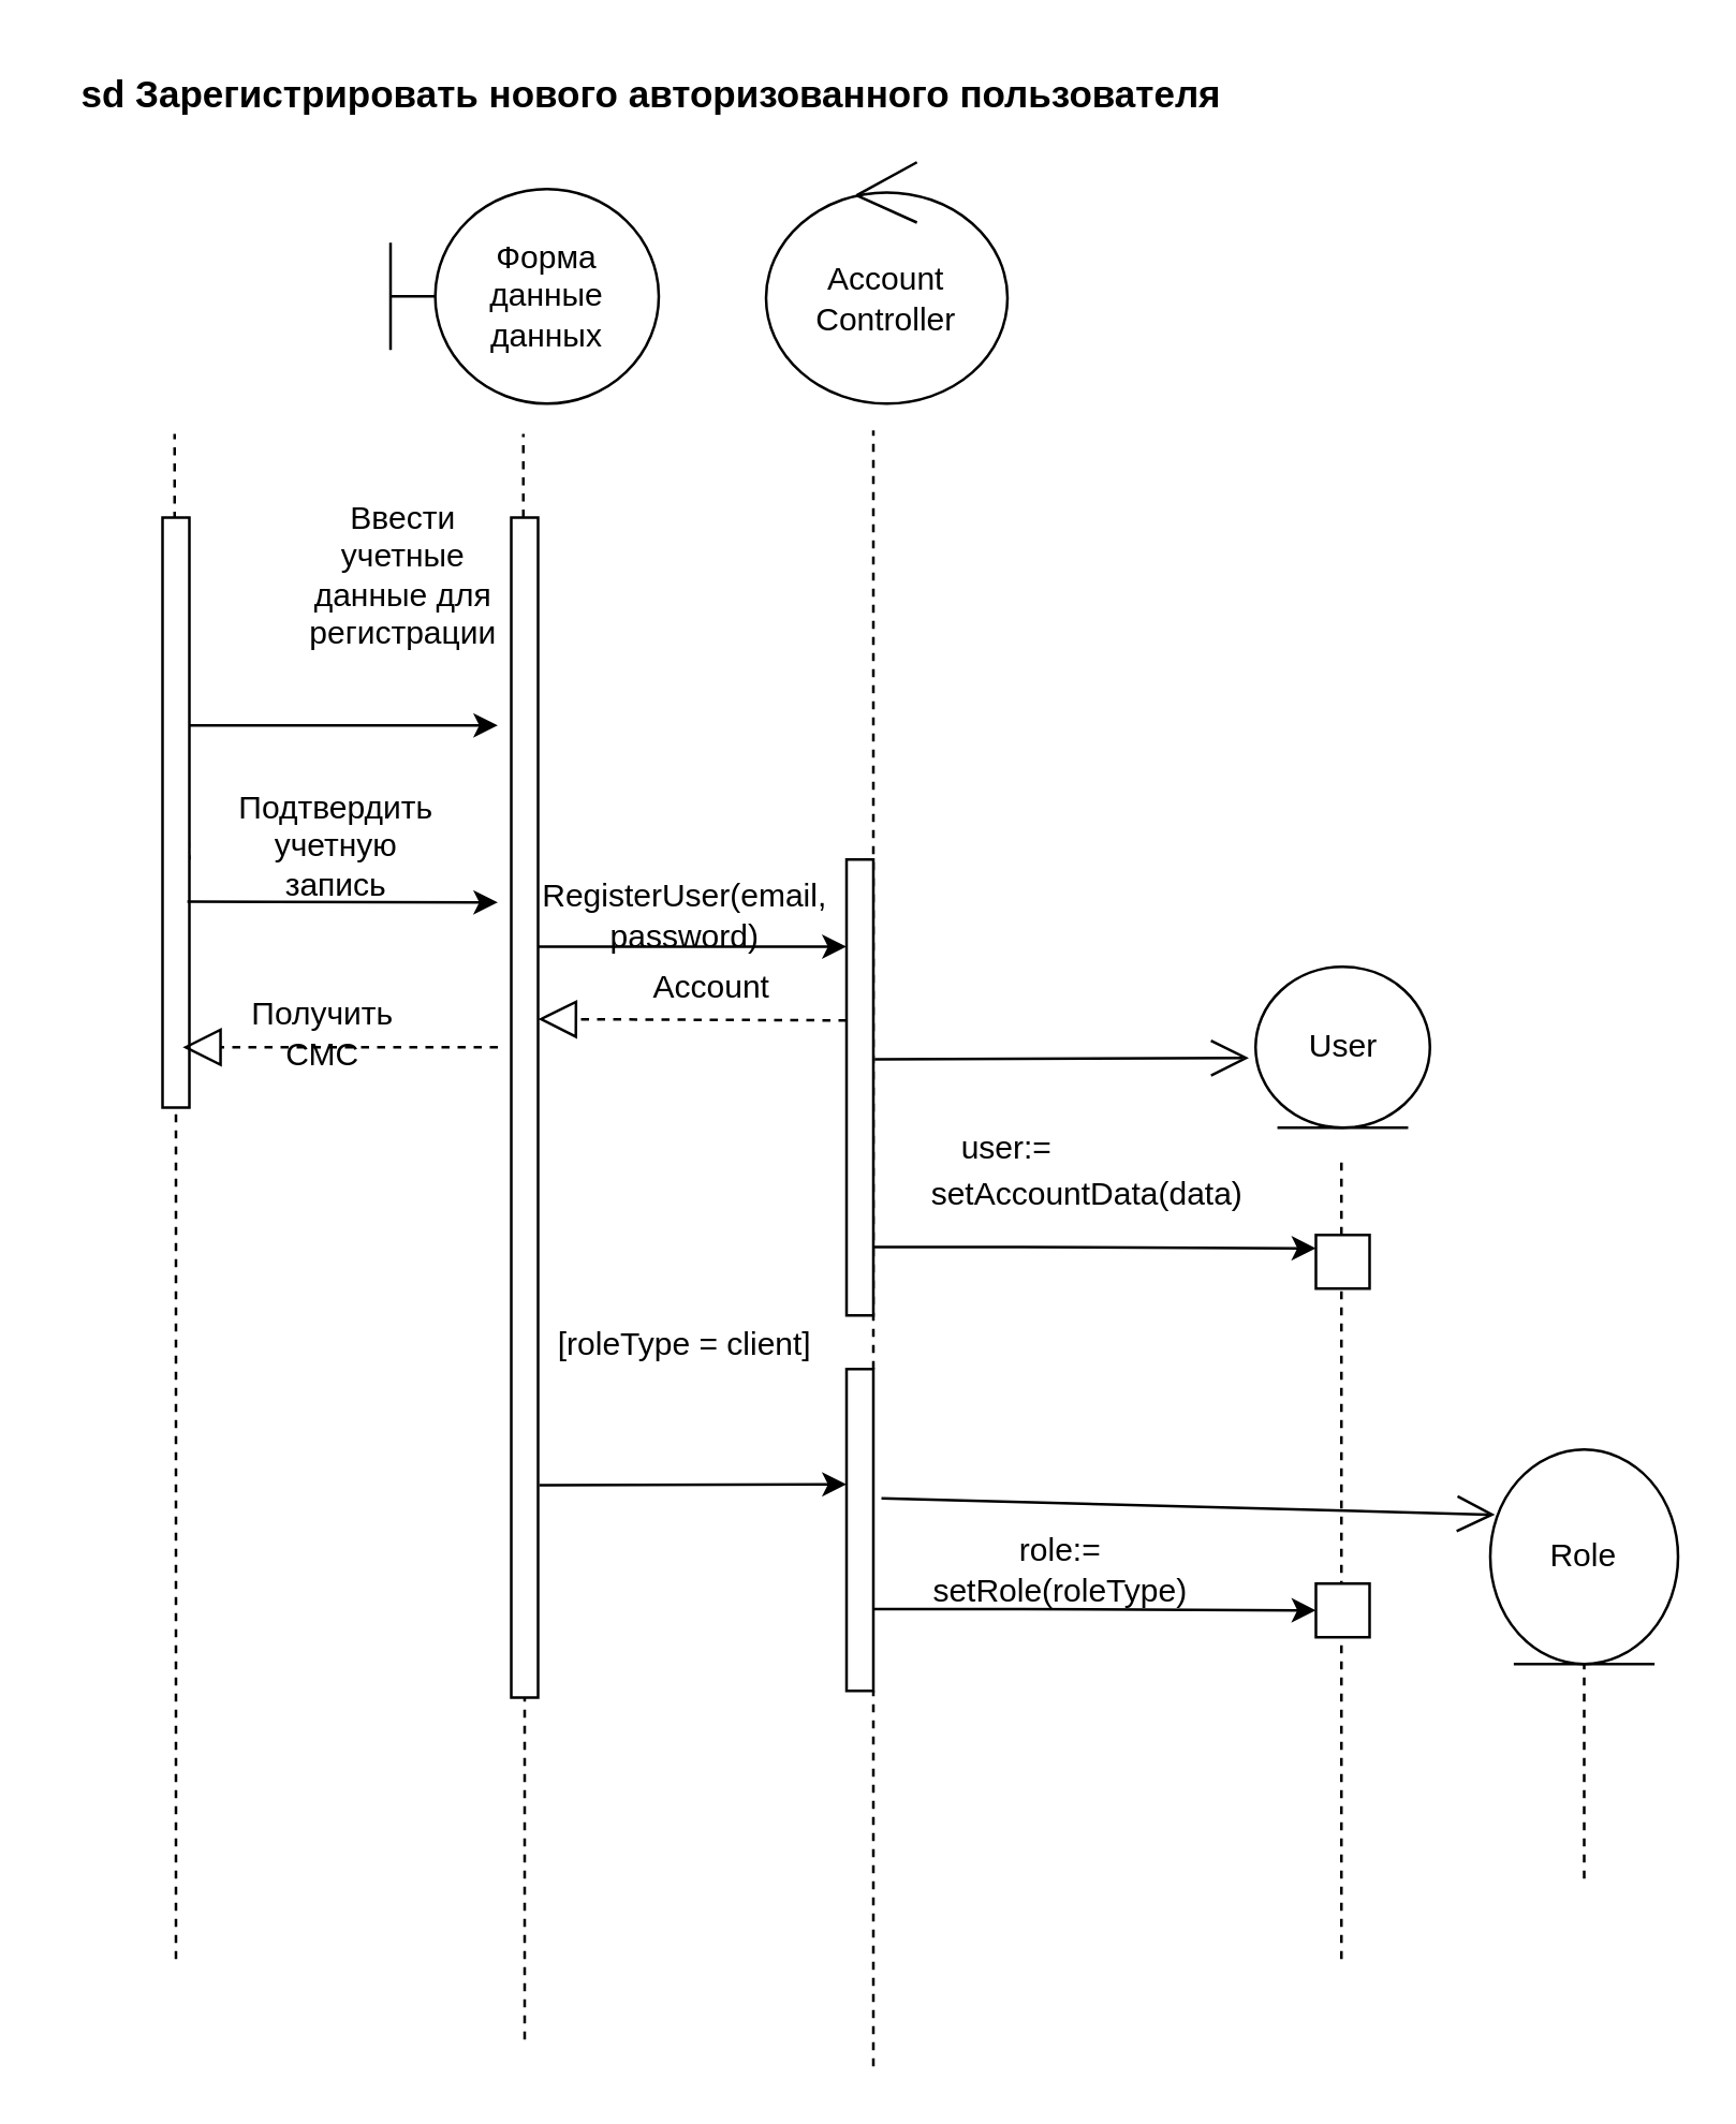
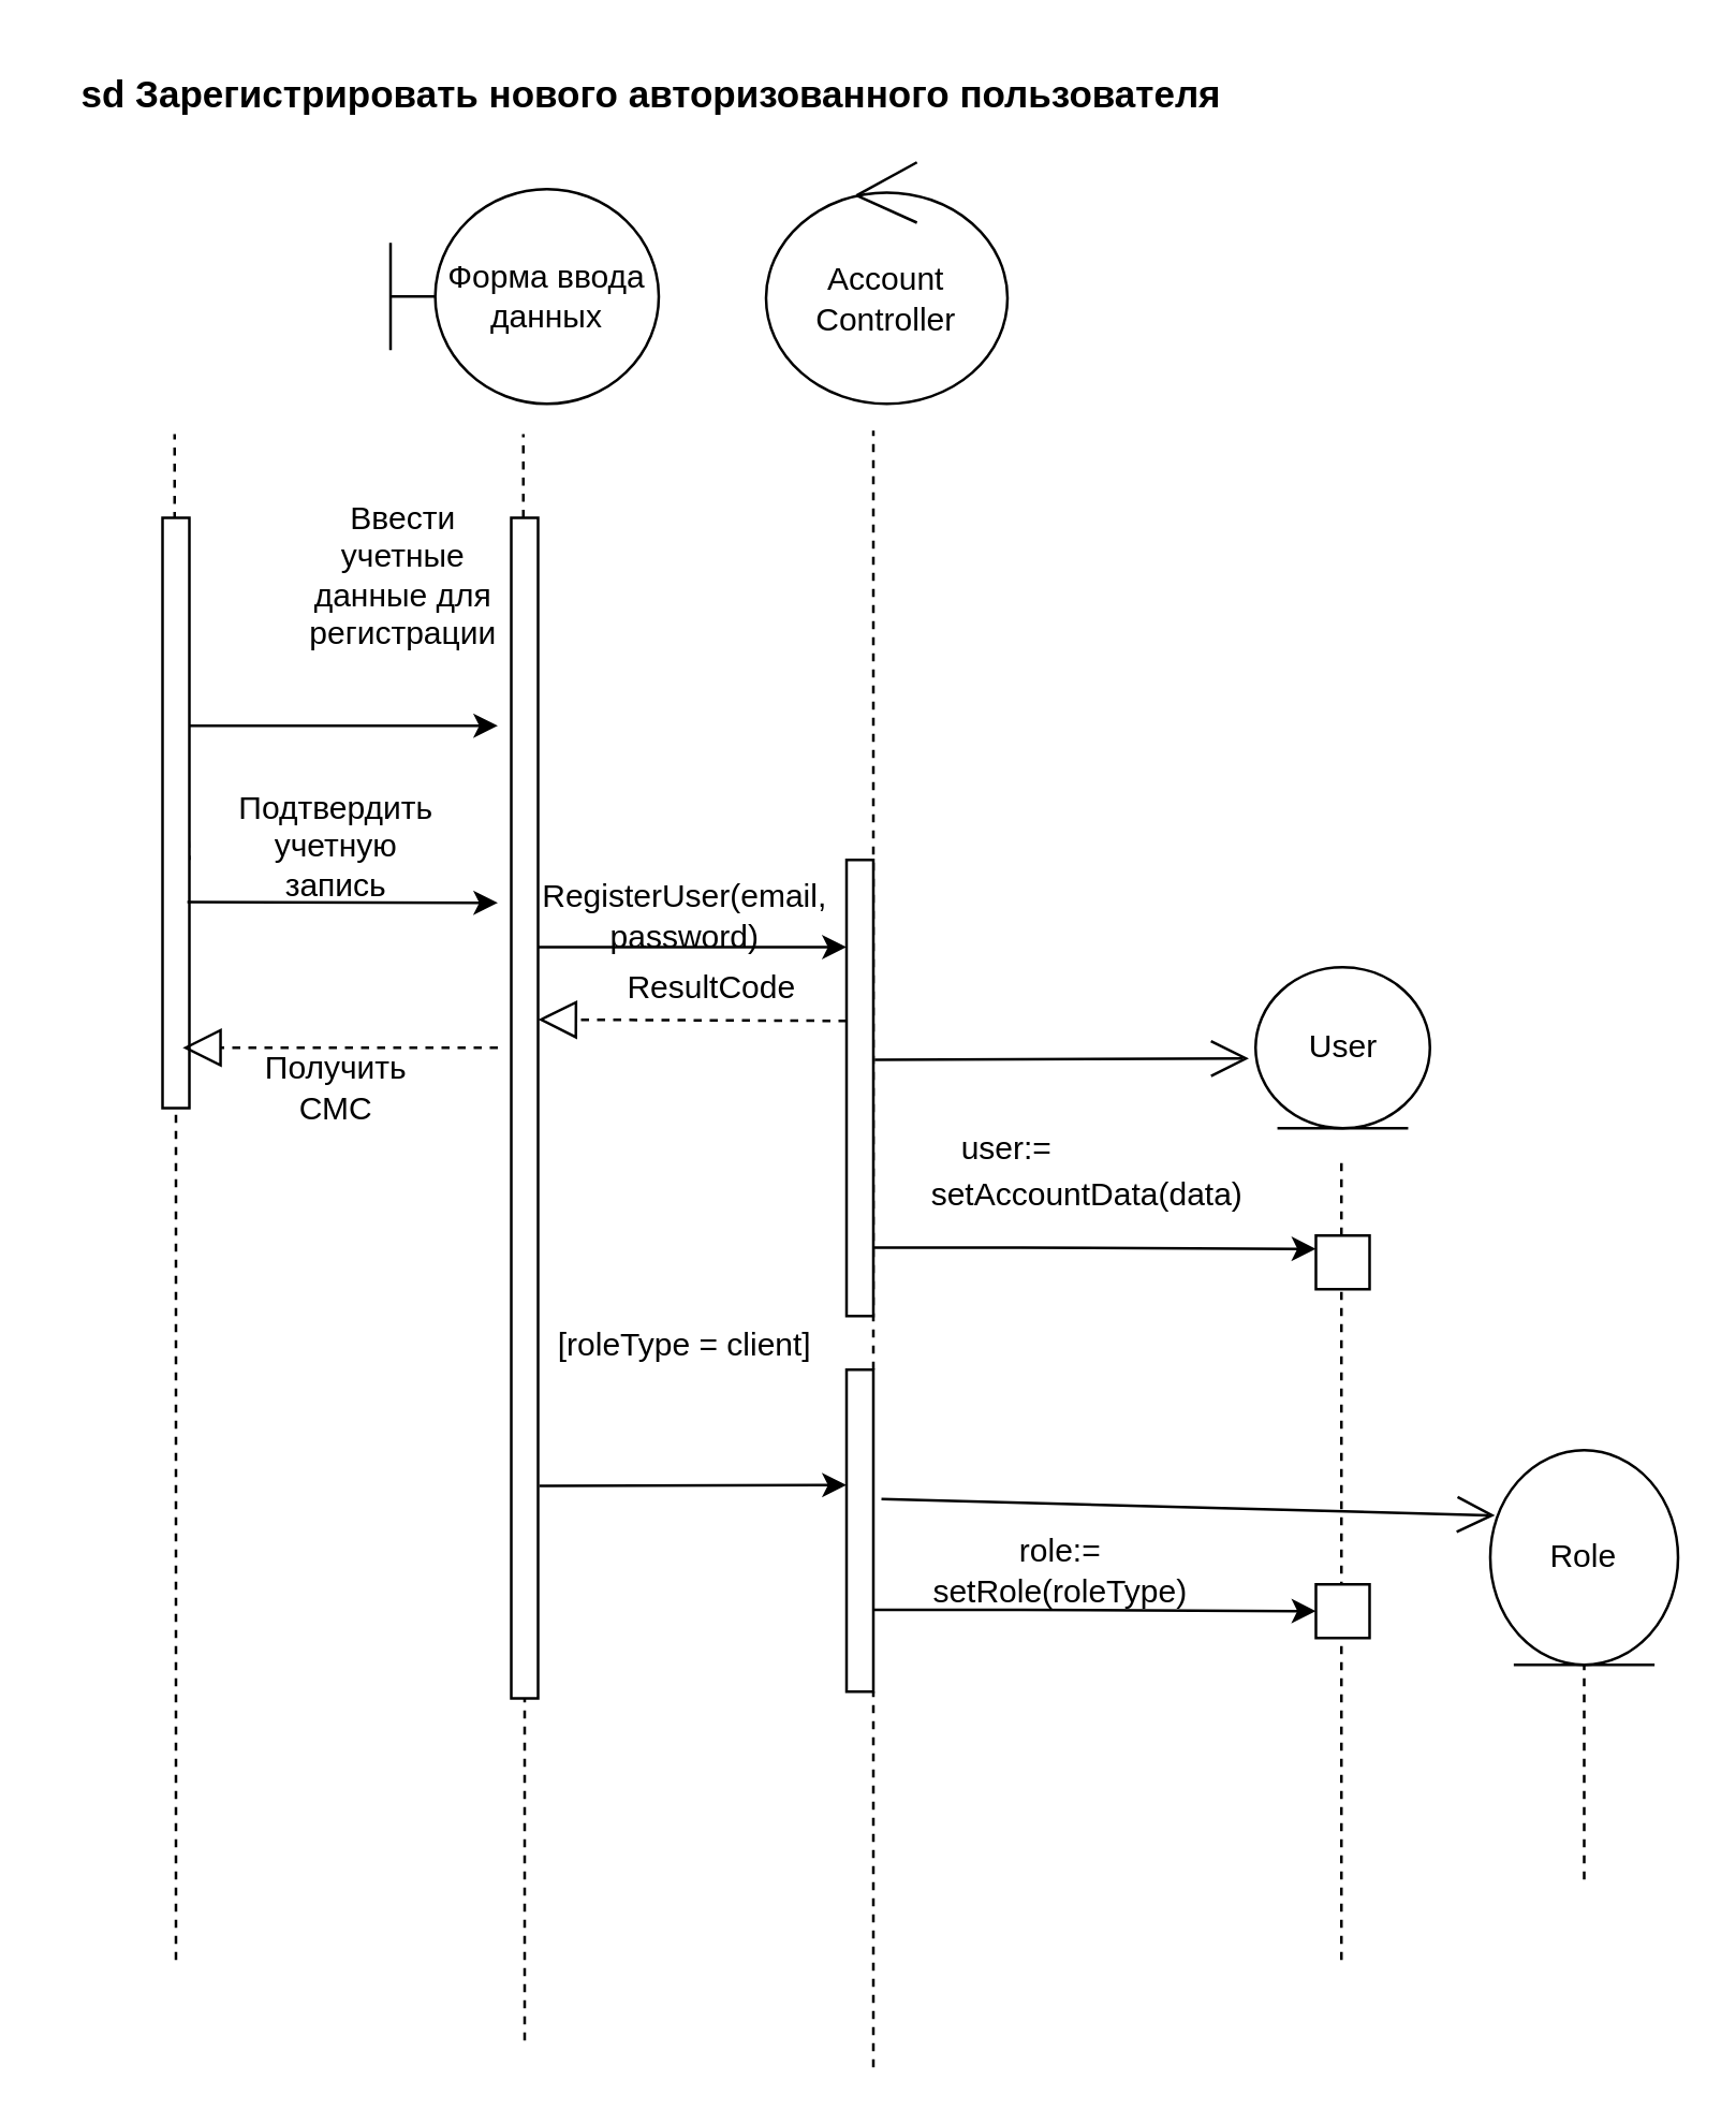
- <mxCell id="7" value="Форма данные данных" style="shape=umlBoundary;whiteSpace=wrap;html=1;" parent="1" vertex="1"><mxGeometry x="145" y="70" width="100" height="80" as="geometry" /></mxCell>
+ <mxCell id="7" value="Форма ввода данных" style="shape=umlBoundary;whiteSpace=wrap;html=1;" parent="1" vertex="1"><mxGeometry x="145" y="70" width="100" height="80" as="geometry" /></mxCell>
- <mxCell id="17" value="Account" style="text;html=1;strokeColor=none;fillColor=none;align=center;verticalAlign=middle;whiteSpace=wrap;rounded=0;" parent="1" vertex="1"><mxGeometry x="235" y="352.5" width="60" height="30" as="geometry" /></mxCell>
+ <mxCell id="17" value="ResultCode" style="text;html=1;strokeColor=none;fillColor=none;align=center;verticalAlign=middle;whiteSpace=wrap;rounded=0;" parent="1" vertex="1"><mxGeometry x="235" y="352.5" width="60" height="30" as="geometry" /></mxCell>
- <mxCell id="21" value="Получить СМС" style="text;html=1;strokeColor=none;fillColor=none;align=center;verticalAlign=middle;whiteSpace=wrap;rounded=0;" parent="1" vertex="1"><mxGeometry x="90" y="370" width="60" height="30" as="geometry" /></mxCell>
+ <mxCell id="21" value="Получить СМС" style="text;html=1;strokeColor=none;fillColor=none;align=center;verticalAlign=middle;whiteSpace=wrap;rounded=0;" parent="1" vertex="1"><mxGeometry x="95" y="390" width="60" height="30" as="geometry" /></mxCell>
